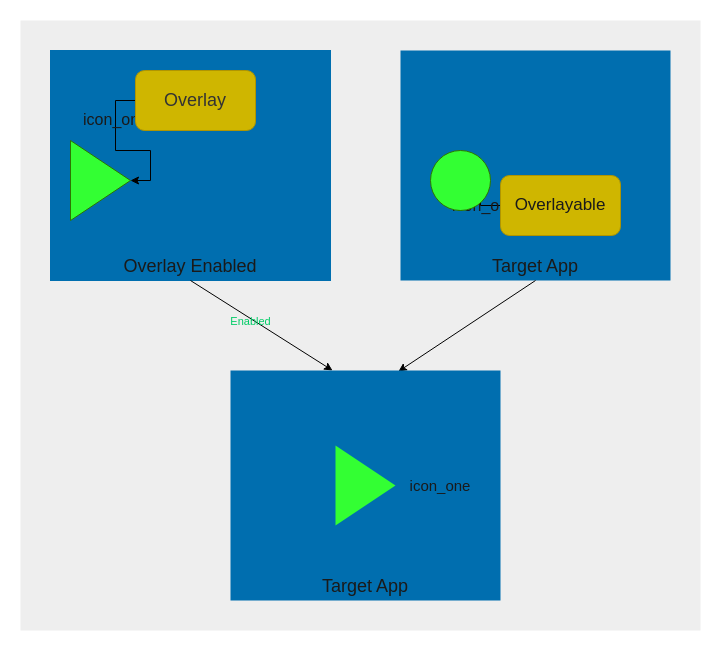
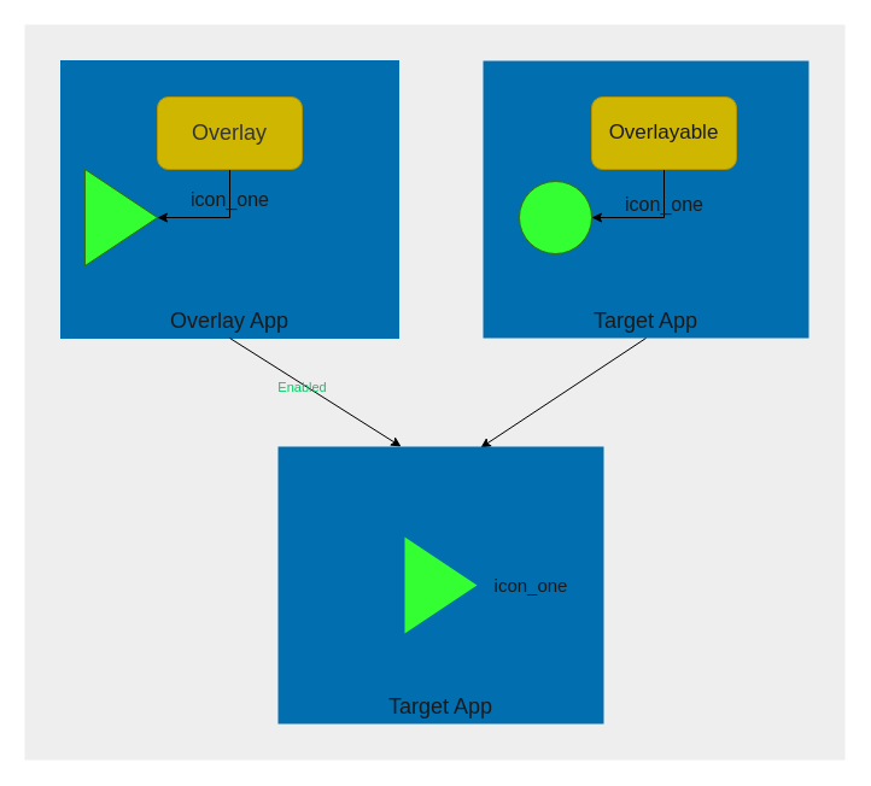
- <mxCell id="8" value="&lt;font color=&quot;#333333&quot; style=&quot;font-size: 18px&quot;&gt;Overlay&lt;/font&gt;" style="rounded=1;whiteSpace=wrap;html=1;fontColor=#ffffff;strokeColor=#B09500;fillColor=#CFB600;" parent="1" vertex="1"><mxGeometry x="135" y="70" width="120" height="60" as="geometry" /></mxCell>
+ <mxCell id="8" value="&lt;font color=&quot;#333333&quot; style=&quot;font-size: 18px&quot;&gt;Overlay&lt;/font&gt;" style="rounded=1;whiteSpace=wrap;html=1;fontColor=#ffffff;strokeColor=#B09500;fillColor=#CFB600;" parent="1" vertex="1"><mxGeometry x="130" y="80" width="120" height="60" as="geometry" /></mxCell>
- <mxCell id="6" value="&lt;font style=&quot;font-size: 17px&quot; color=&quot;#1a1a1a&quot;&gt;Overlayable&lt;/font&gt;" style="rounded=1;whiteSpace=wrap;html=1;fontColor=#ffffff;strokeColor=#B09500;fillColor=#CFB600;" parent="1" vertex="1"><mxGeometry x="500" y="175" width="120" height="60" as="geometry" /></mxCell>
+ <mxCell id="6" value="&lt;font style=&quot;font-size: 17px&quot; color=&quot;#1a1a1a&quot;&gt;Overlayable&lt;/font&gt;" style="rounded=1;whiteSpace=wrap;html=1;fontColor=#ffffff;strokeColor=#B09500;fillColor=#CFB600;" parent="1" vertex="1"><mxGeometry x="490" y="80" width="120" height="60" as="geometry" /></mxCell>
- <mxCell id="3" value="&lt;font color=&quot;#1a1a1a&quot; style=&quot;font-size: 18px&quot;&gt;Overlay Enabled&lt;/font&gt;" style="rounded=0;whiteSpace=wrap;html=1;fontColor=#ffffff;verticalAlign=bottom;strokeColor=#006EAF;fillColor=#006EAF;" parent="1" vertex="1"><mxGeometry x="50" y="50" width="280" height="230" as="geometry" /></mxCell>
+ <mxCell id="3" value="&lt;font color=&quot;#1a1a1a&quot; style=&quot;font-size: 18px&quot;&gt;Overlay App&lt;/font&gt;" style="rounded=0;whiteSpace=wrap;html=1;fontColor=#ffffff;verticalAlign=bottom;strokeColor=#006EAF;fillColor=#006EAF;" parent="1" vertex="1"><mxGeometry x="50" y="50" width="280" height="230" as="geometry" /></mxCell>
